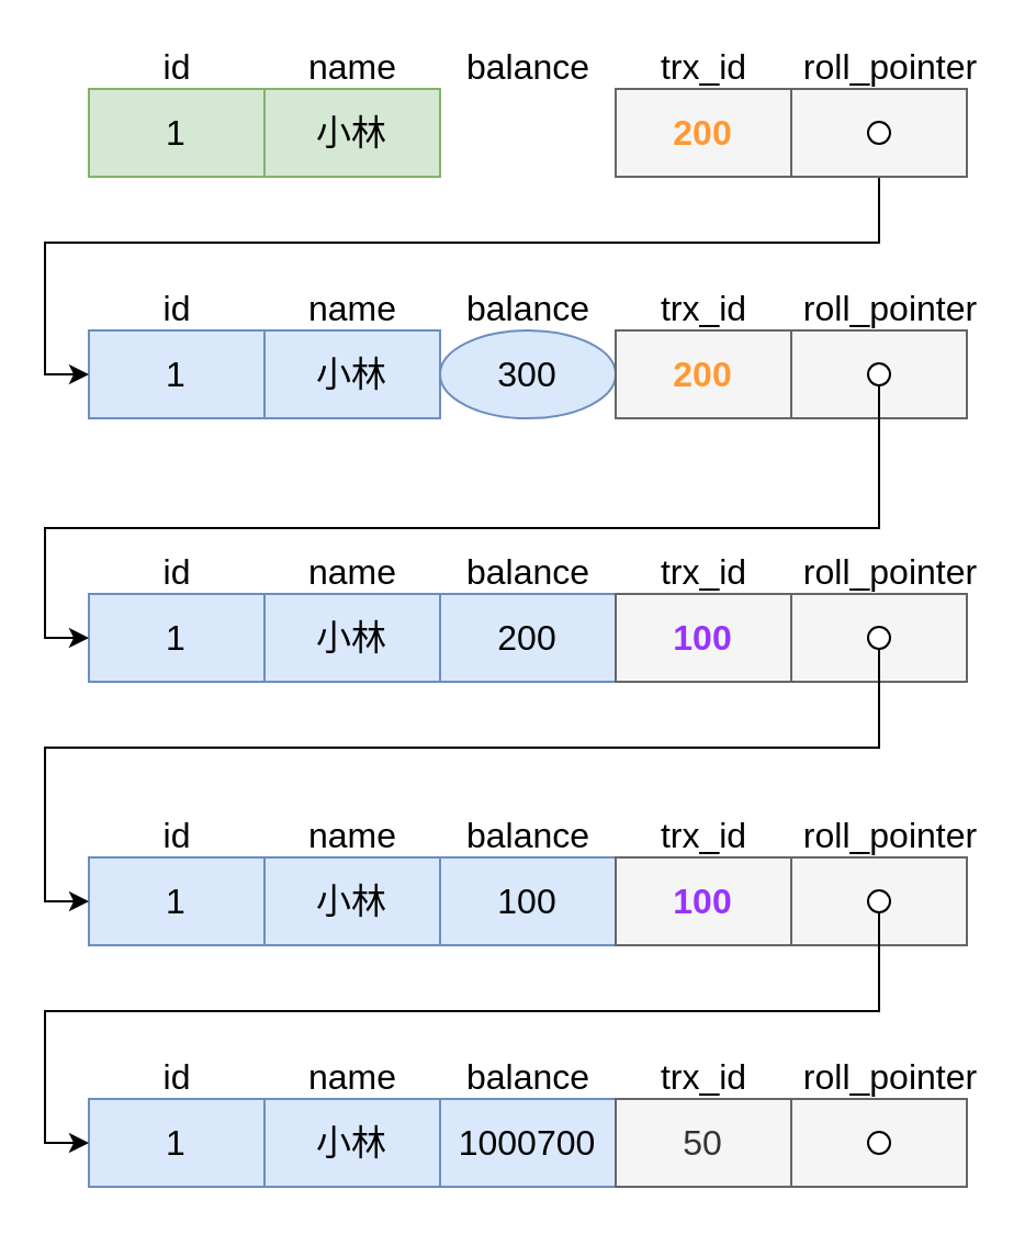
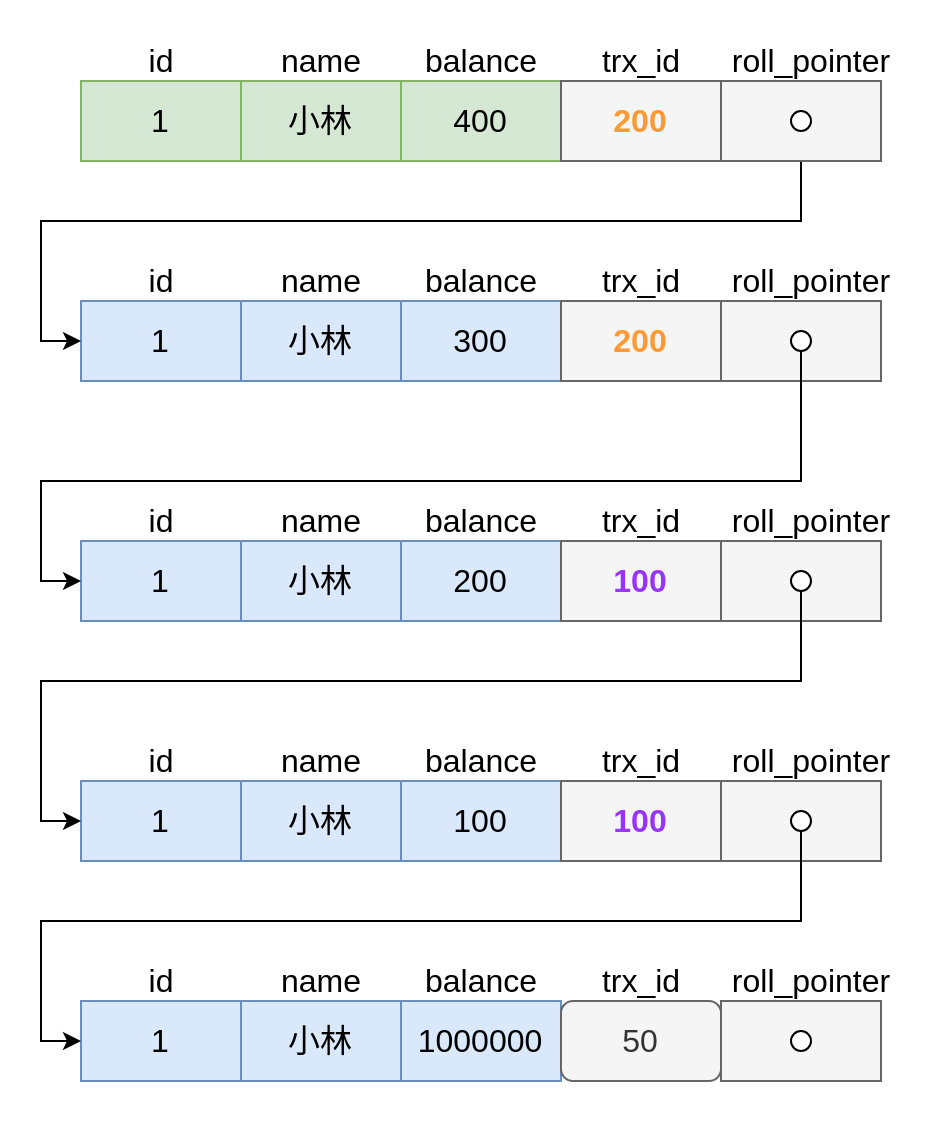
+ <mxCell id="51" value="400" style="rounded=0;whiteSpace=wrap;html=1;fontSize=16;fillColor=#d5e8d4;strokeColor=#82b366;" vertex="1" parent="1"><mxGeometry x="200" y="40" width="80" height="40" as="geometry" /></mxCell>
- <mxCell id="39" value="300" style="ellipse;whiteSpace=wrap;html=1;fontSize=16;fillColor=#dae8fc;strokeColor=#6c8ebf;" vertex="1" parent="1"><mxGeometry x="200" y="150" width="80" height="40" as="geometry" /></mxCell>
+ <mxCell id="39" value="300" style="rounded=0;whiteSpace=wrap;html=1;fontSize=16;fillColor=#dae8fc;strokeColor=#6c8ebf;" vertex="1" parent="1"><mxGeometry x="200" y="150" width="80" height="40" as="geometry" /></mxCell>
- <mxCell id="4" value="1000700" style="rounded=0;whiteSpace=wrap;html=1;fontSize=16;fillColor=#dae8fc;strokeColor=#6c8ebf;" vertex="1" parent="1"><mxGeometry x="200" y="500" width="80" height="40" as="geometry" /></mxCell>
+ <mxCell id="4" value="1000000" style="rounded=0;whiteSpace=wrap;html=1;fontSize=16;fillColor=#dae8fc;strokeColor=#6c8ebf;" vertex="1" parent="1"><mxGeometry x="200" y="500" width="80" height="40" as="geometry" /></mxCell>
- <mxCell id="5" value="50" style="rounded=0;whiteSpace=wrap;html=1;fontSize=16;fillColor=#f5f5f5;strokeColor=#666666;fontColor=#333333;" vertex="1" parent="1"><mxGeometry x="280" y="500" width="80" height="40" as="geometry" /></mxCell>
+ <mxCell id="5" value="50" style="whiteSpace=wrap;html=1;fontSize=16;fillColor=#f5f5f5;strokeColor=#666666;fontColor=#333333;rounded=1;" vertex="1" parent="1"><mxGeometry x="280" y="500" width="80" height="40" as="geometry" /></mxCell>
